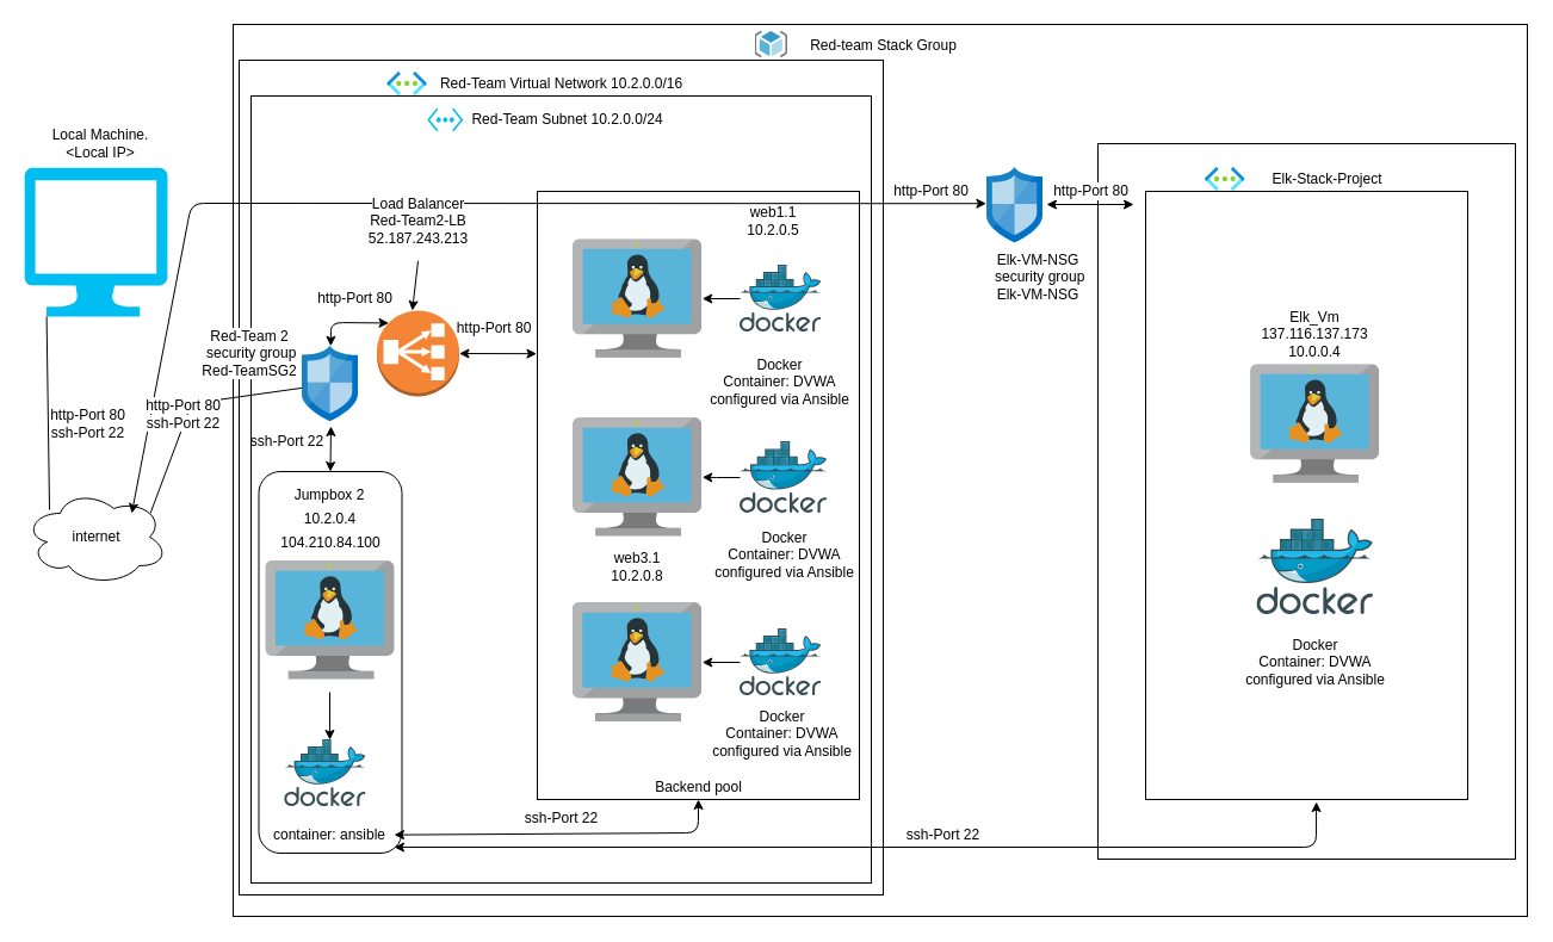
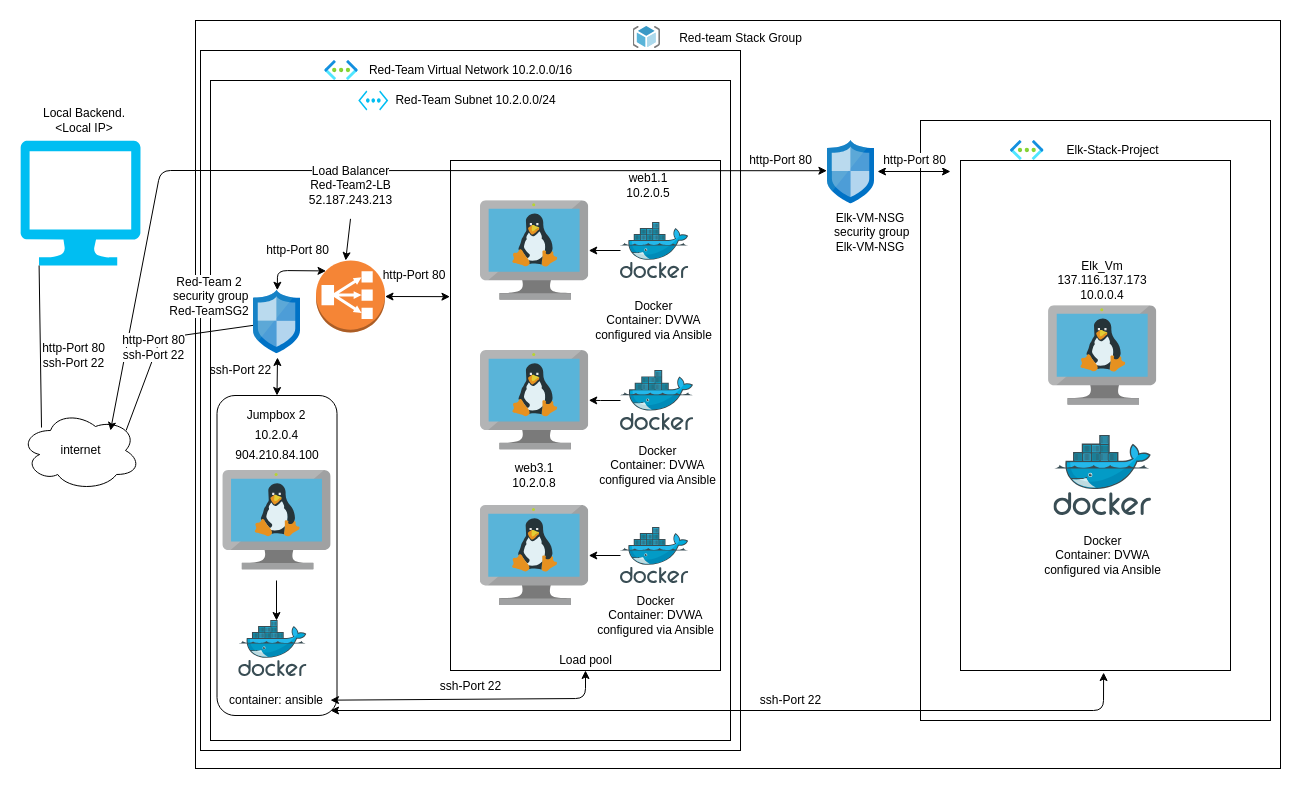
- <mxCell id="9" value="Local Machine.&lt;br&gt;&amp;lt;Local IP&amp;gt;" style="text;html=1;strokeColor=none;fillColor=none;align=center;verticalAlign=middle;whiteSpace=wrap;rounded=0;" parent="1" vertex="1"><mxGeometry x="39" y="110" width="90" height="20" as="geometry" /></mxCell>
+ <mxCell id="9" value="Local Backend.&lt;br&gt;&amp;lt;Local IP&amp;gt;" style="text;html=1;strokeColor=none;fillColor=none;align=center;verticalAlign=middle;whiteSpace=wrap;rounded=0;" parent="1" vertex="1"><mxGeometry x="39" y="110" width="90" height="20" as="geometry" /></mxCell>
- <mxCell id="21" value="104.210.84.100" style="text;html=1;strokeColor=none;fillColor=none;align=center;verticalAlign=middle;whiteSpace=wrap;rounded=0;" parent="1" vertex="1"><mxGeometry x="241.51" y="445" width="70" height="20" as="geometry" /></mxCell>
+ <mxCell id="21" value="904.210.84.100" style="text;html=1;strokeColor=none;fillColor=none;align=center;verticalAlign=middle;whiteSpace=wrap;rounded=0;" parent="1" vertex="1"><mxGeometry x="241.51" y="445" width="70" height="20" as="geometry" /></mxCell>
- <mxCell id="53" value="Backend pool" style="text;html=1;align=center;verticalAlign=middle;resizable=0;points=[];autosize=1;" parent="1" vertex="1"><mxGeometry x="540" y="650" width="90" height="20" as="geometry" /></mxCell>
+ <mxCell id="53" value="Load pool" style="text;html=1;align=center;verticalAlign=middle;resizable=0;points=[];autosize=1;" parent="1" vertex="1"><mxGeometry x="540" y="650" width="90" height="20" as="geometry" /></mxCell>
